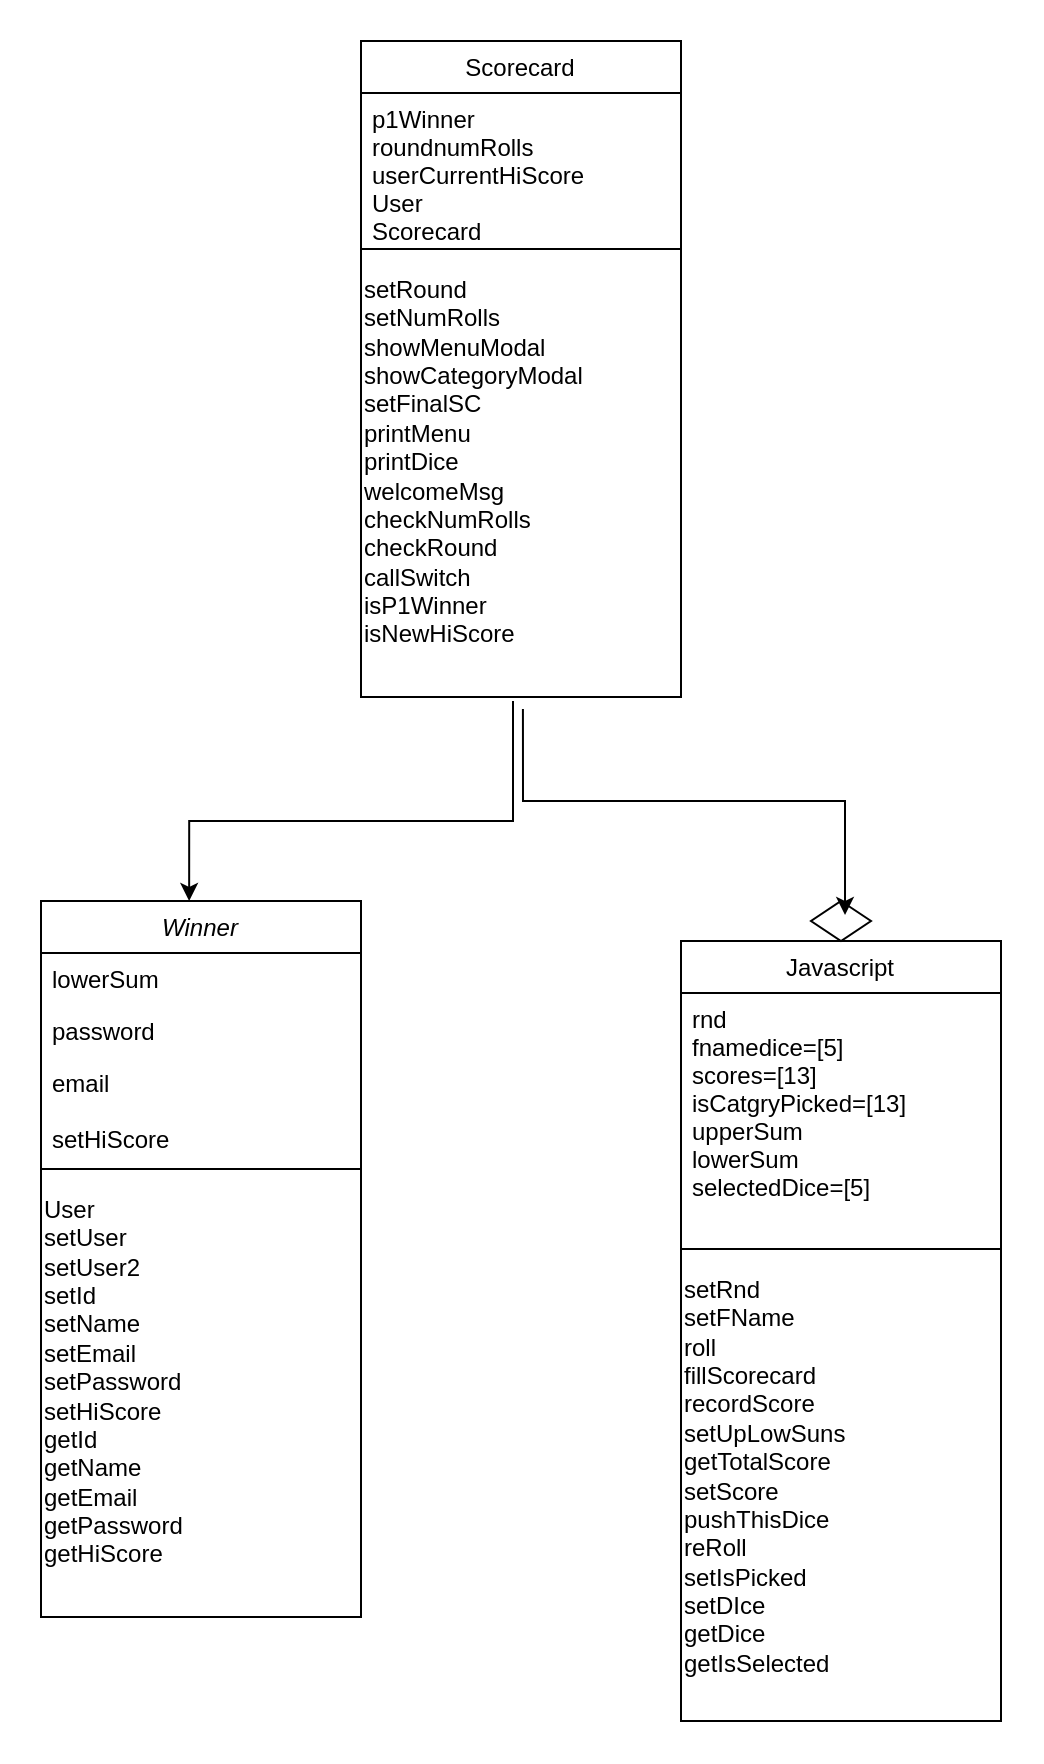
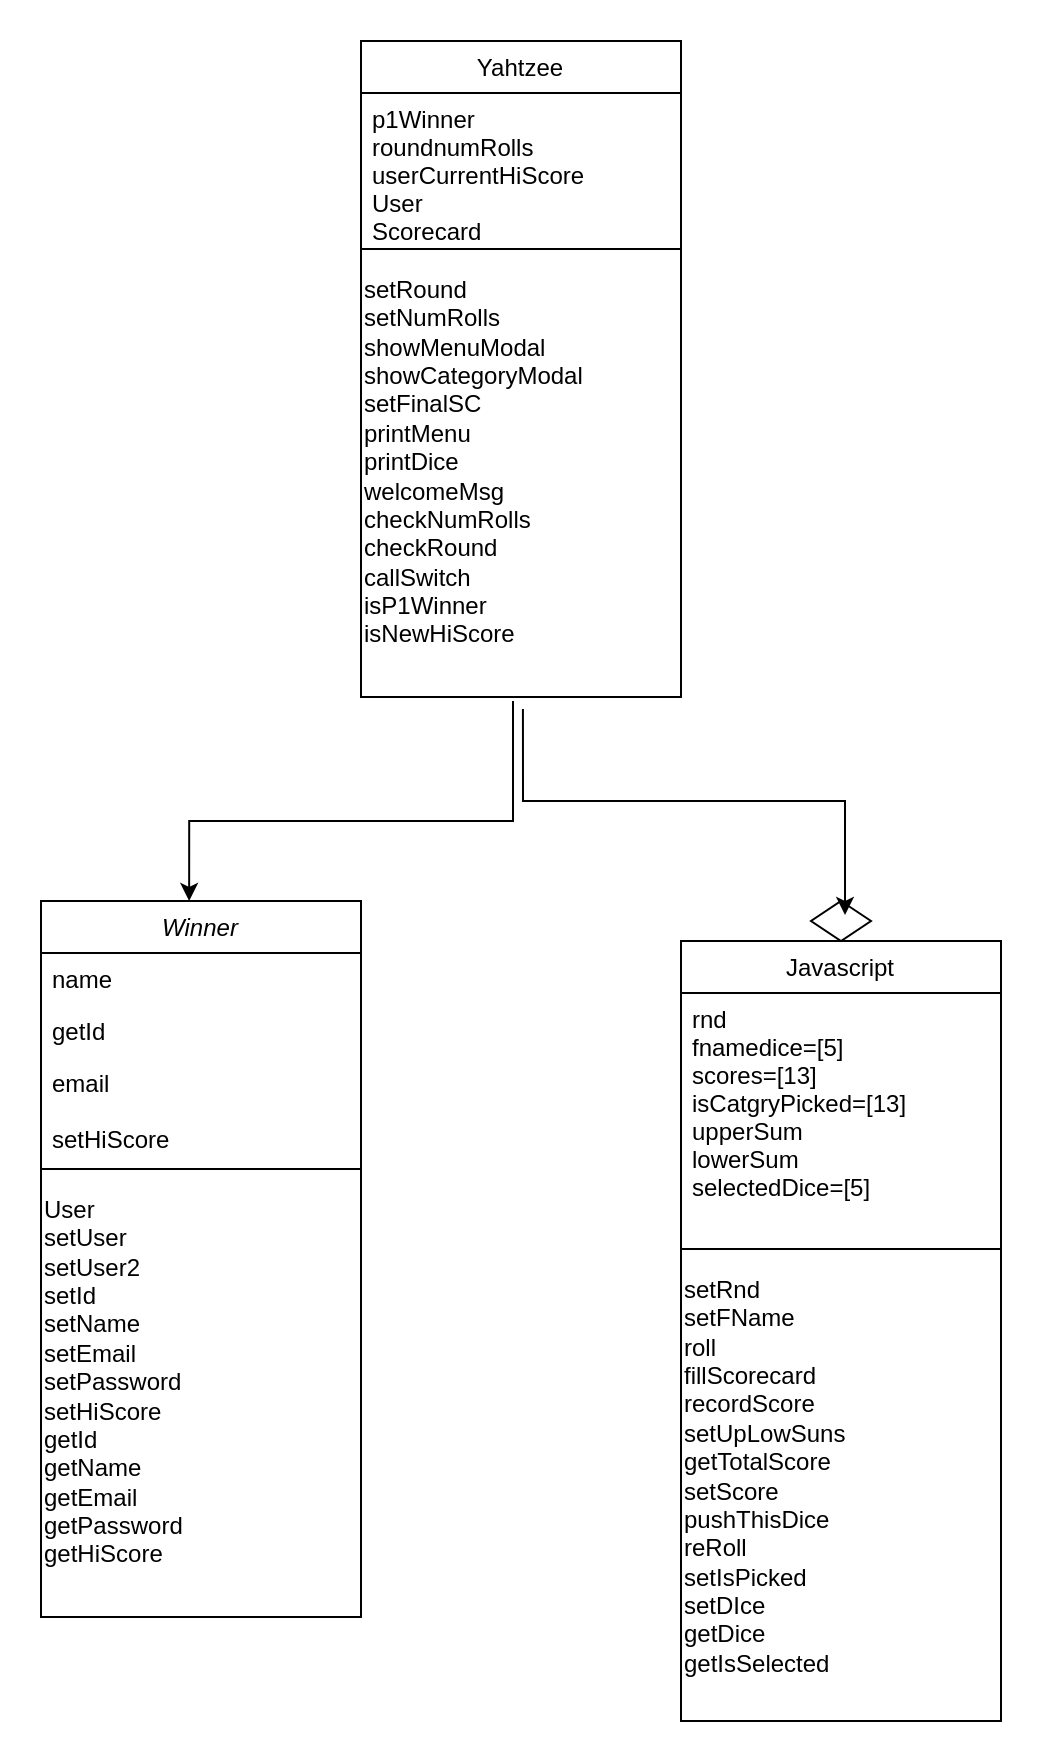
- <mxCell id="9" value="Scorecard" style="swimlane;fontStyle=0;align=center;verticalAlign=top;childLayout=stackLayout;horizontal=1;startSize=26;horizontalStack=0;resizeParent=1;resizeLast=0;collapsible=1;marginBottom=0;rounded=0;shadow=0;strokeWidth=1;" parent="1" vertex="1"><mxGeometry x="180" y="20" width="160" height="328" as="geometry"><mxRectangle x="130" y="380" width="160" height="26" as="alternateBounds" /></mxGeometry></mxCell>
+ <mxCell id="9" value="Yahtzee" style="swimlane;fontStyle=0;align=center;verticalAlign=top;childLayout=stackLayout;horizontal=1;startSize=26;horizontalStack=0;resizeParent=1;resizeLast=0;collapsible=1;marginBottom=0;rounded=0;shadow=0;strokeWidth=1;" parent="1" vertex="1"><mxGeometry x="180" y="20" width="160" height="328" as="geometry"><mxRectangle x="130" y="380" width="160" height="26" as="alternateBounds" /></mxGeometry></mxCell>
- <mxCell id="3" value="lowerSum" style="text;align=left;verticalAlign=top;spacingLeft=4;spacingRight=4;overflow=hidden;rotatable=0;points=[[0,0.5],[1,0.5]];portConstraint=eastwest;" parent="2" vertex="1"><mxGeometry y="26" width="160" height="26" as="geometry" /></mxCell>
+ <mxCell id="3" value="name" style="text;align=left;verticalAlign=top;spacingLeft=4;spacingRight=4;overflow=hidden;rotatable=0;points=[[0,0.5],[1,0.5]];portConstraint=eastwest;" parent="2" vertex="1"><mxGeometry y="26" width="160" height="26" as="geometry" /></mxCell>
- <mxCell id="4" value="password" style="text;align=left;verticalAlign=top;spacingLeft=4;spacingRight=4;overflow=hidden;rotatable=0;points=[[0,0.5],[1,0.5]];portConstraint=eastwest;rounded=0;shadow=0;html=0;" parent="2" vertex="1"><mxGeometry y="52" width="160" height="26" as="geometry" /></mxCell>
+ <mxCell id="4" value="getId" style="text;align=left;verticalAlign=top;spacingLeft=4;spacingRight=4;overflow=hidden;rotatable=0;points=[[0,0.5],[1,0.5]];portConstraint=eastwest;rounded=0;shadow=0;html=0;" parent="2" vertex="1"><mxGeometry y="52" width="160" height="26" as="geometry" /></mxCell>
